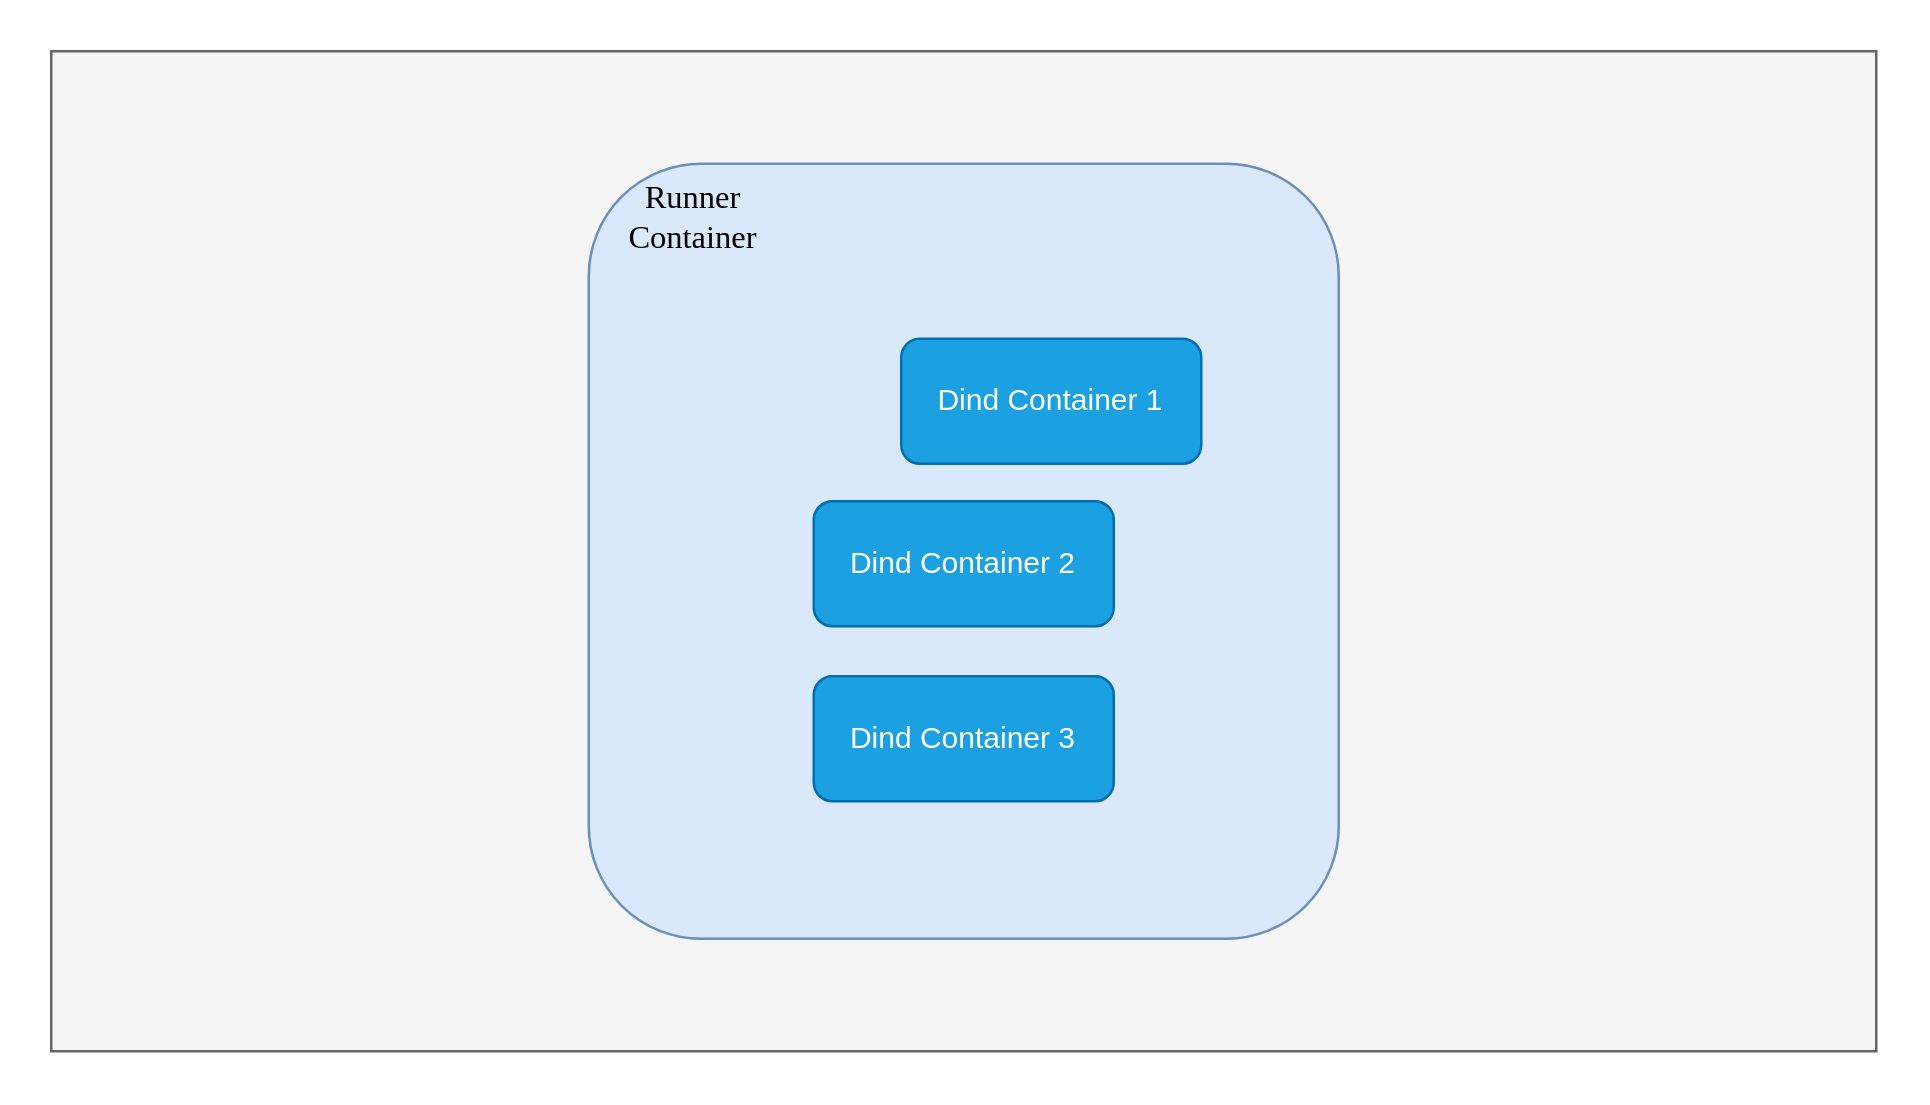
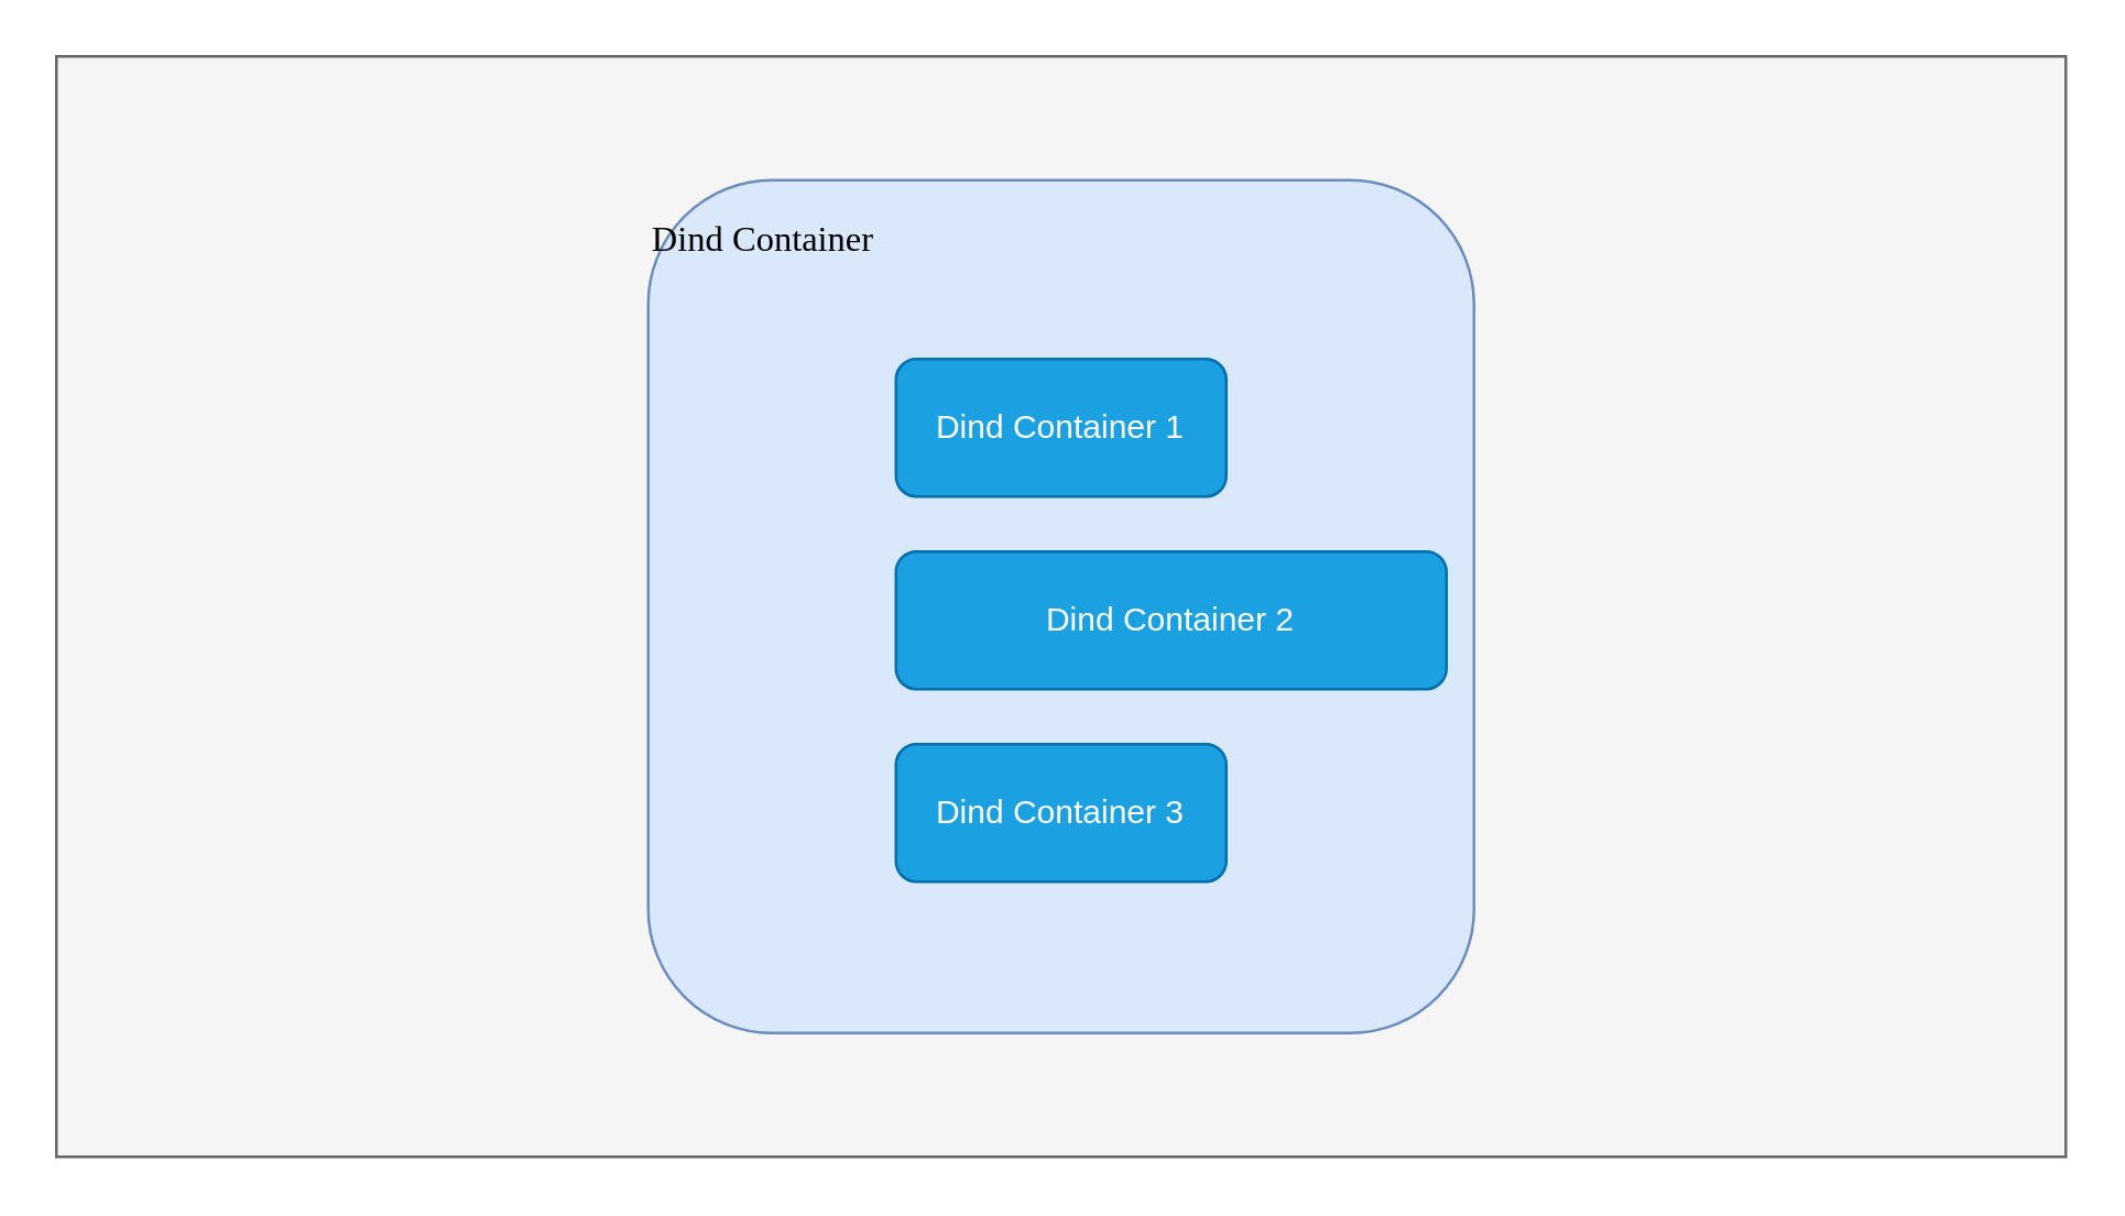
- <mxCell id="4" value="Runner Container" style="text;html=1;strokeColor=none;fillColor=none;align=center;verticalAlign=middle;whiteSpace=wrap;rounded=0;fontFamily=Times New Roman;fontSize=13;" vertex="1" parent="1"><mxGeometry x="235.003" y="65.001" width="83.721" height="42.273" as="geometry" /></mxCell>
+ <mxCell id="4" value="Dind Container" style="text;html=1;strokeColor=none;fillColor=none;align=center;verticalAlign=middle;whiteSpace=wrap;rounded=0;fontFamily=Times New Roman;fontSize=13;" vertex="1" parent="1"><mxGeometry x="235.003" y="65.001" width="83.721" height="42.273" as="geometry" /></mxCell>
- <mxCell id="5" value="Dind Container 1" style="rounded=1;whiteSpace=wrap;html=1;fillColor=#1ba1e2;strokeColor=#006EAF;fontColor=#ffffff;" vertex="1" parent="1"><mxGeometry x="360" y="135" width="120" height="50" as="geometry" /></mxCell>
+ <mxCell id="5" value="Dind Container 1" style="rounded=1;whiteSpace=wrap;html=1;fillColor=#1ba1e2;strokeColor=#006EAF;fontColor=#ffffff;" vertex="1" parent="1"><mxGeometry x="325" y="130" width="120" height="50" as="geometry" /></mxCell>
- <mxCell id="6" value="Dind Container 2" style="rounded=1;whiteSpace=wrap;html=1;fillColor=#1ba1e2;strokeColor=#006EAF;fontColor=#ffffff;" vertex="1" parent="1"><mxGeometry x="325" y="200" width="120" height="50" as="geometry" /></mxCell>
+ <mxCell id="6" value="Dind Container 2" style="rounded=1;whiteSpace=wrap;html=1;fillColor=#1ba1e2;strokeColor=#006EAF;fontColor=#ffffff;" vertex="1" parent="1"><mxGeometry x="325" y="200" width="200" height="50" as="geometry" /></mxCell>
